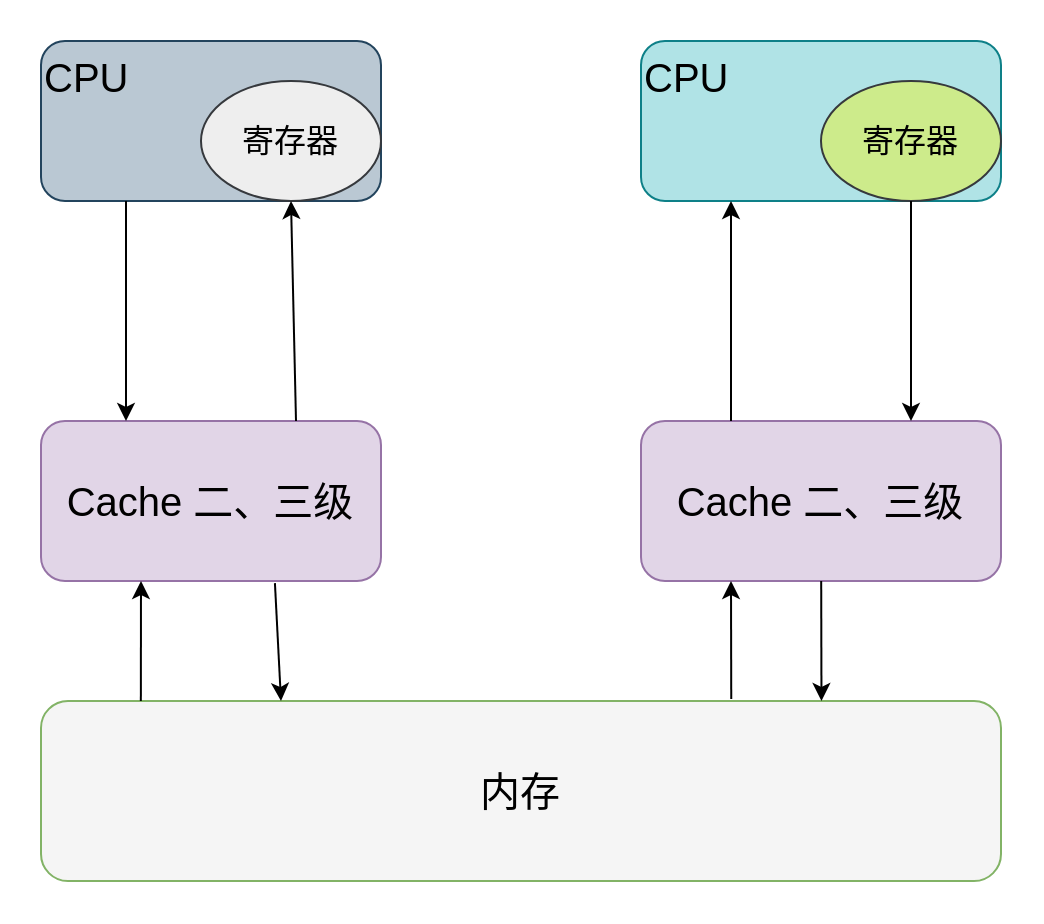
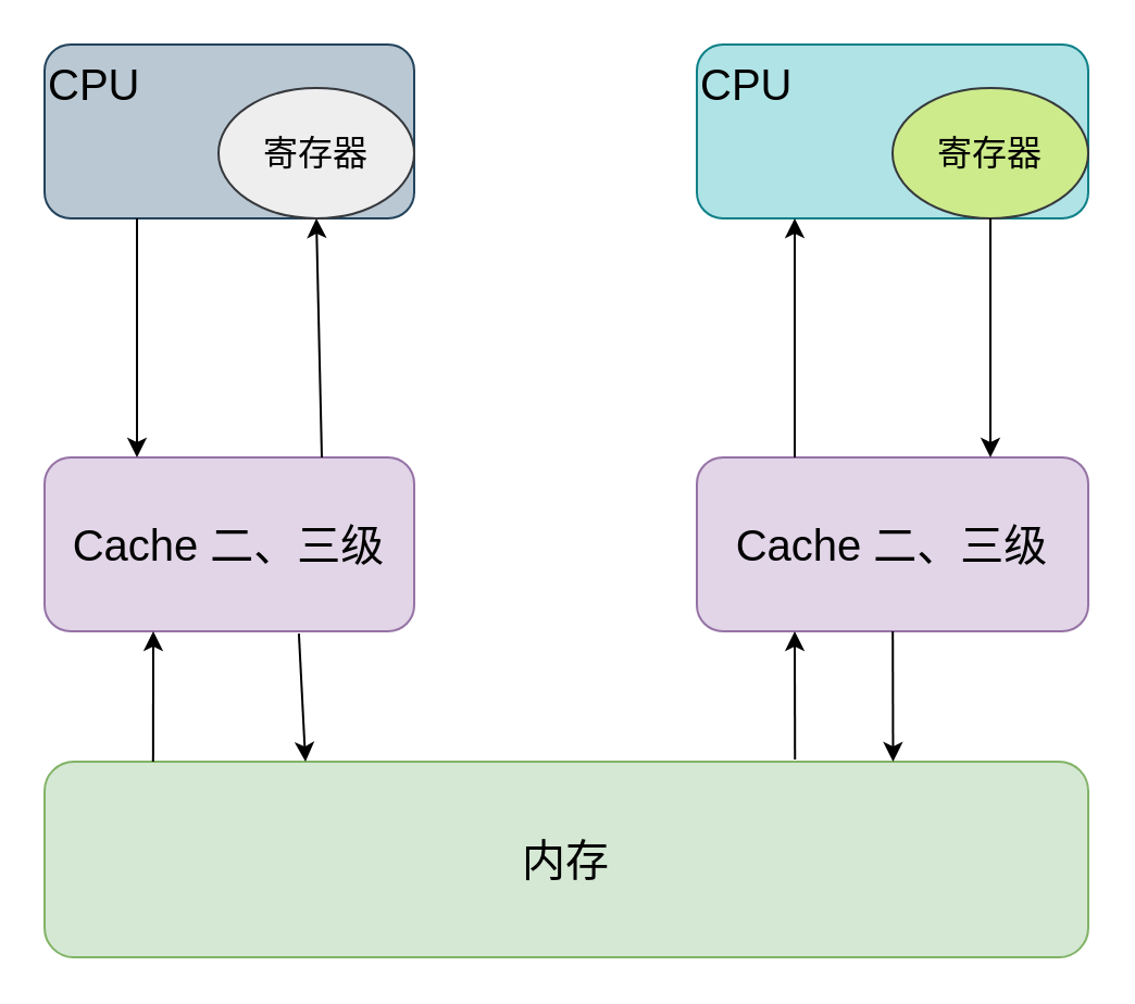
- <mxCell id="2" value="内存" style="rounded=1;whiteSpace=wrap;html=1;fillColor=#f5f5f5;strokeColor=#82b366;fontSize=20;" vertex="1" parent="1"><mxGeometry x="20" y="350" width="480" height="90" as="geometry" /></mxCell>
+ <mxCell id="2" value="内存" style="rounded=1;whiteSpace=wrap;html=1;fillColor=#d5e8d4;strokeColor=#82b366;fontSize=20;" vertex="1" parent="1"><mxGeometry x="20" y="350" width="480" height="90" as="geometry" /></mxCell>
